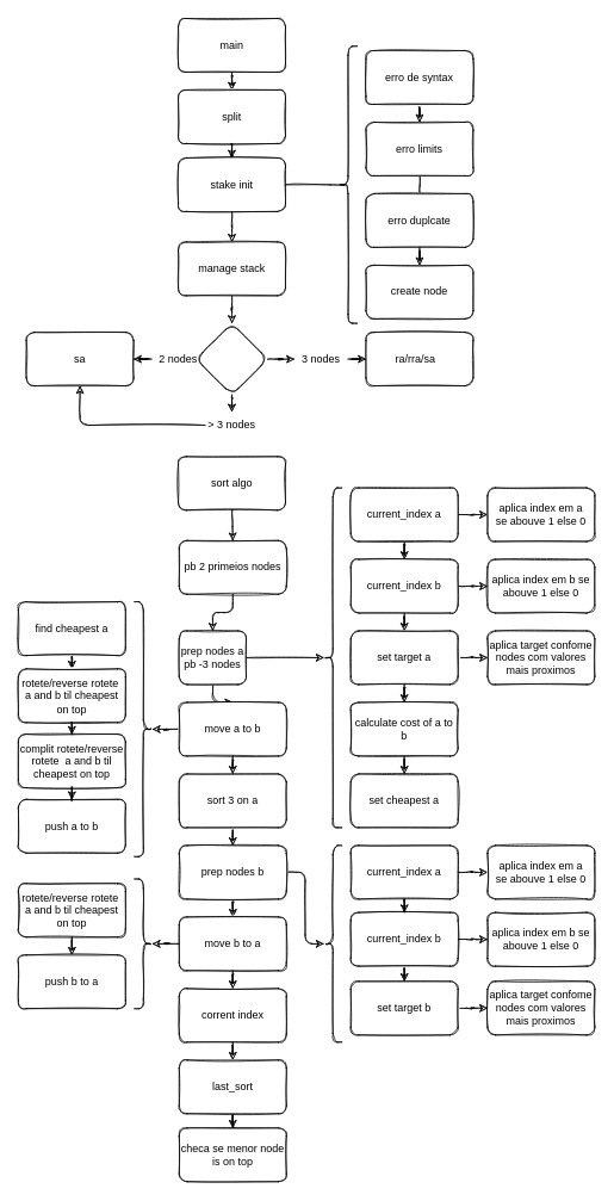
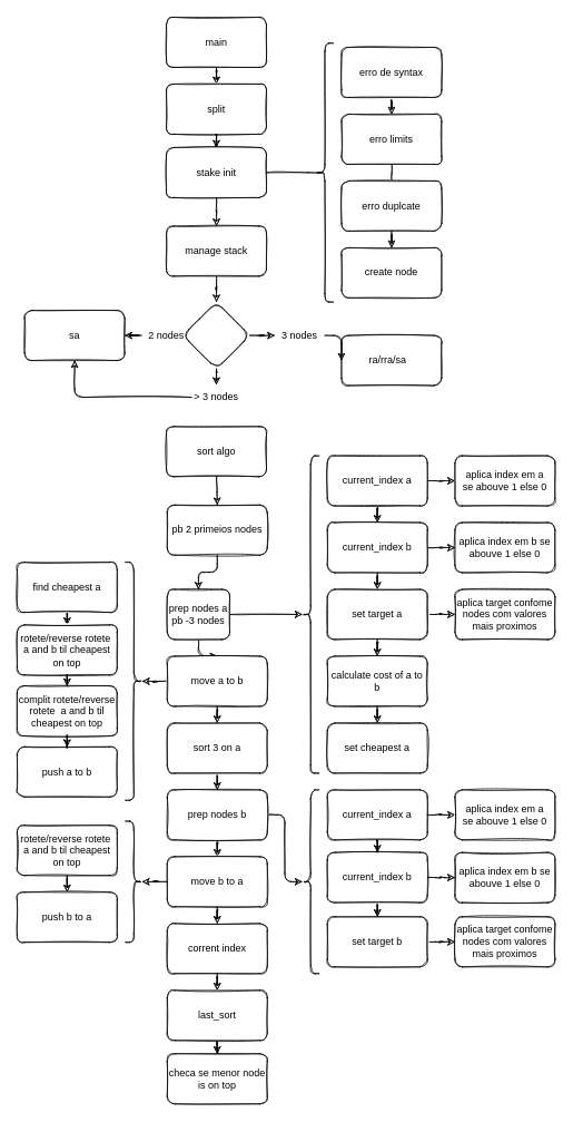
- <mxCell id="23" value="ra/rra/sa&lt;span style=&quot;white-space: pre;&quot;&gt;&#09;&lt;/span&gt;" style="whiteSpace=wrap;html=1;rounded=1;sketch=1;" vertex="1" parent="1"><mxGeometry x="409" y="371" width="120" height="60" as="geometry" /></mxCell>
+ <mxCell id="23" value="ra/rra/sa&lt;span style=&quot;white-space: pre;&quot;&gt;&#09;&lt;/span&gt;" style="whiteSpace=wrap;html=1;rounded=1;sketch=1;" vertex="1" parent="1"><mxGeometry x="409" y="401" width="120" height="60" as="geometry" /></mxCell>
